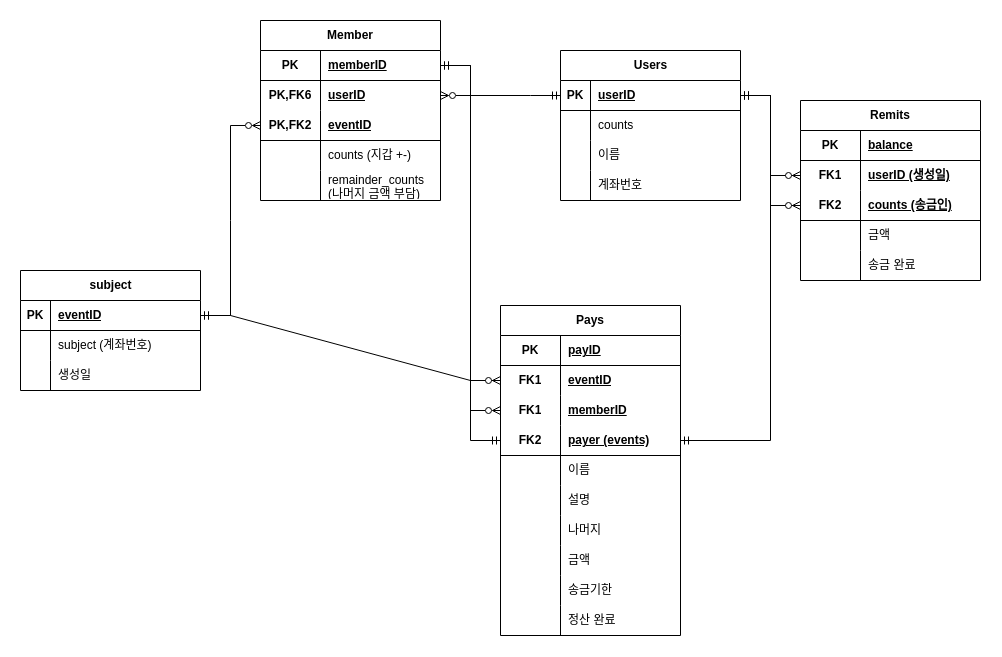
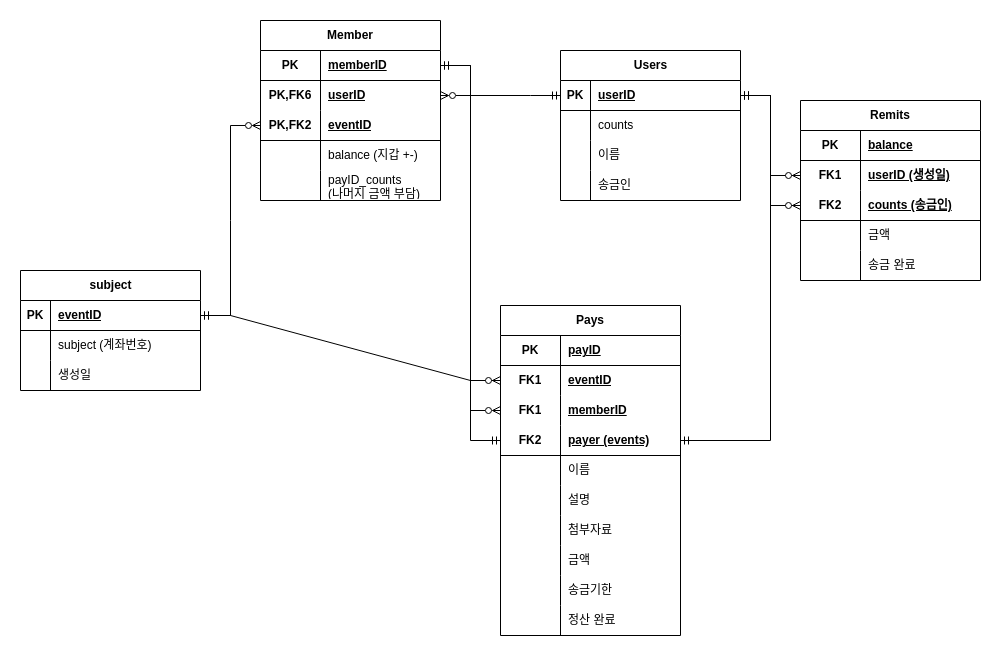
- <mxCell id="89" value="counts (지갑 +-)" style="shape=partialRectangle;connectable=0;fillColor=none;top=0;left=0;bottom=0;right=0;align=left;spacingLeft=6;overflow=hidden;html=1;whiteSpace=wrap;" vertex="1" parent="87"><mxGeometry x="60" width="120" height="30" as="geometry"><mxRectangle width="120" height="30" as="alternateBounds" /></mxGeometry></mxCell>
+ <mxCell id="89" value="balance (지갑 +-)" style="shape=partialRectangle;connectable=0;fillColor=none;top=0;left=0;bottom=0;right=0;align=left;spacingLeft=6;overflow=hidden;html=1;whiteSpace=wrap;" vertex="1" parent="87"><mxGeometry x="60" width="120" height="30" as="geometry"><mxRectangle width="120" height="30" as="alternateBounds" /></mxGeometry></mxCell>
- <mxCell id="92" value="remainder_counts&lt;br&gt;(나머지 금액 부담)" style="shape=partialRectangle;connectable=0;fillColor=none;top=0;left=0;bottom=0;right=0;align=left;spacingLeft=6;overflow=hidden;html=1;whiteSpace=wrap;" vertex="1" parent="90"><mxGeometry x="60" width="120" height="30" as="geometry"><mxRectangle width="120" height="30" as="alternateBounds" /></mxGeometry></mxCell>
+ <mxCell id="92" value="payID_counts&lt;br&gt;(나머지 금액 부담)" style="shape=partialRectangle;connectable=0;fillColor=none;top=0;left=0;bottom=0;right=0;align=left;spacingLeft=6;overflow=hidden;html=1;whiteSpace=wrap;" vertex="1" parent="90"><mxGeometry x="60" width="120" height="30" as="geometry"><mxRectangle width="120" height="30" as="alternateBounds" /></mxGeometry></mxCell>
- <mxCell id="14" value="계좌번호" style="shape=partialRectangle;connectable=0;fillColor=none;top=0;left=0;bottom=0;right=0;align=left;spacingLeft=6;overflow=hidden;whiteSpace=wrap;html=1;" parent="12" vertex="1"><mxGeometry x="30" width="150" height="30" as="geometry"><mxRectangle width="150" height="30" as="alternateBounds" /></mxGeometry></mxCell>
+ <mxCell id="14" value="송금인" style="shape=partialRectangle;connectable=0;fillColor=none;top=0;left=0;bottom=0;right=0;align=left;spacingLeft=6;overflow=hidden;whiteSpace=wrap;html=1;" parent="12" vertex="1"><mxGeometry x="30" width="150" height="30" as="geometry"><mxRectangle width="150" height="30" as="alternateBounds" /></mxGeometry></mxCell>
- <mxCell id="47" value="나머지" style="shape=partialRectangle;connectable=0;fillColor=none;top=0;left=0;bottom=0;right=0;align=left;spacingLeft=6;overflow=hidden;html=1;whiteSpace=wrap;" parent="45" vertex="1"><mxGeometry x="60" width="120" height="30" as="geometry"><mxRectangle width="120" height="30" as="alternateBounds" /></mxGeometry></mxCell>
+ <mxCell id="47" value="첨부자료" style="shape=partialRectangle;connectable=0;fillColor=none;top=0;left=0;bottom=0;right=0;align=left;spacingLeft=6;overflow=hidden;html=1;whiteSpace=wrap;" parent="45" vertex="1"><mxGeometry x="60" width="120" height="30" as="geometry"><mxRectangle width="120" height="30" as="alternateBounds" /></mxGeometry></mxCell>
